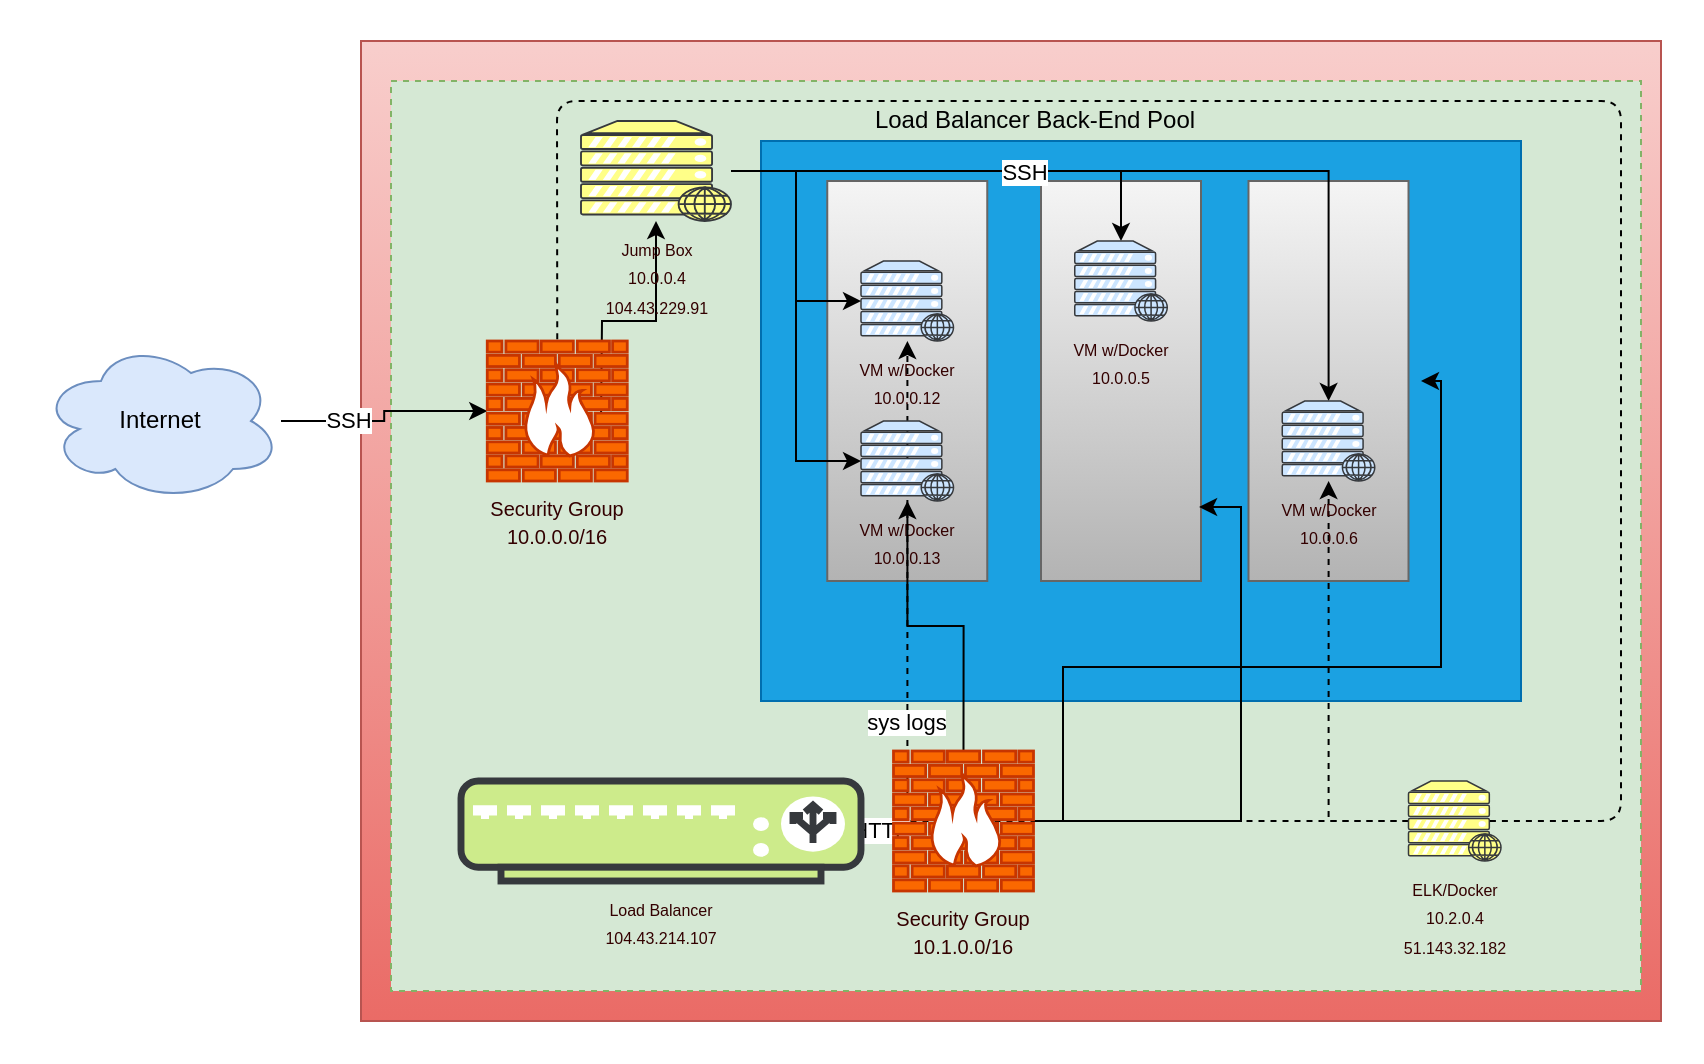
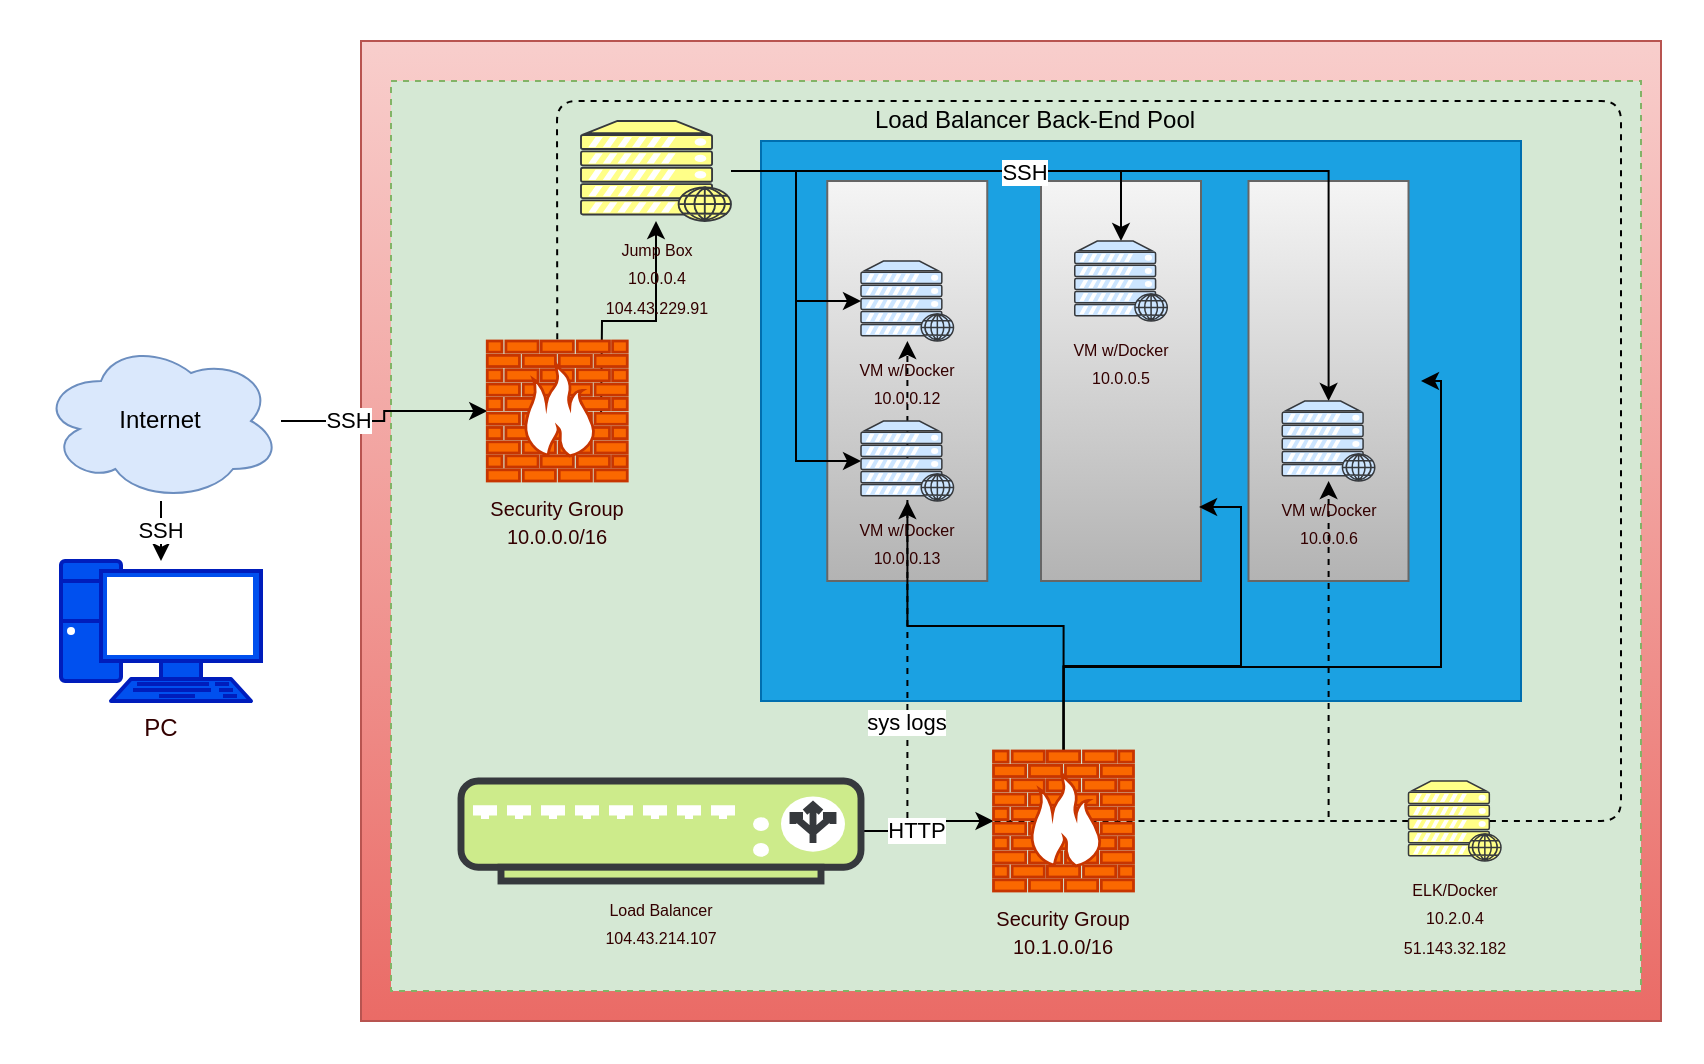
+ <mxCell id="9" value="SSH" style="edgeStyle=orthogonalEdgeStyle;rounded=0;orthogonalLoop=1;jettySize=auto;html=1;" edge="1" parent="1" source="12" target="30"><mxGeometry relative="1" as="geometry" /></mxCell>
+ <mxCell id="30" value="&lt;font color=&quot;#330000&quot;&gt;PC&lt;/font&gt;" style="verticalAlign=top;verticalLabelPosition=bottom;labelPosition=center;align=center;html=1;outlineConnect=0;fillColor=#0050ef;strokeColor=#001DBC;gradientDirection=north;strokeWidth=2;shape=mxgraph.networks.pc;fontColor=#ffffff;" vertex="1" parent="1"><mxGeometry x="30" y="280" width="100" height="70" as="geometry" /></mxCell>
- <mxCell id="34" value="&lt;font size=&quot;1&quot; color=&quot;#330000&quot;&gt;Security Group&lt;br&gt;10.1.0.0/16&lt;br&gt;&lt;/font&gt;" style="fontColor=#ffffff;verticalAlign=top;verticalLabelPosition=bottom;labelPosition=center;align=center;html=1;outlineConnect=0;fillColor=#fa6800;strokeColor=#C73500;gradientDirection=north;strokeWidth=2;shape=mxgraph.networks.firewall;" vertex="1" parent="1"><mxGeometry x="446.25" y="375" width="70" height="70" as="geometry" /></mxCell>
+ <mxCell id="34" value="&lt;font size=&quot;1&quot; color=&quot;#330000&quot;&gt;Security Group&lt;br&gt;10.1.0.0/16&lt;br&gt;&lt;/font&gt;" style="fontColor=#ffffff;verticalAlign=top;verticalLabelPosition=bottom;labelPosition=center;align=center;html=1;outlineConnect=0;fillColor=#fa6800;strokeColor=#C73500;gradientDirection=north;strokeWidth=2;shape=mxgraph.networks.firewall;" vertex="1" parent="1"><mxGeometry x="496.25" y="375" width="70" height="70" as="geometry" /></mxCell>
